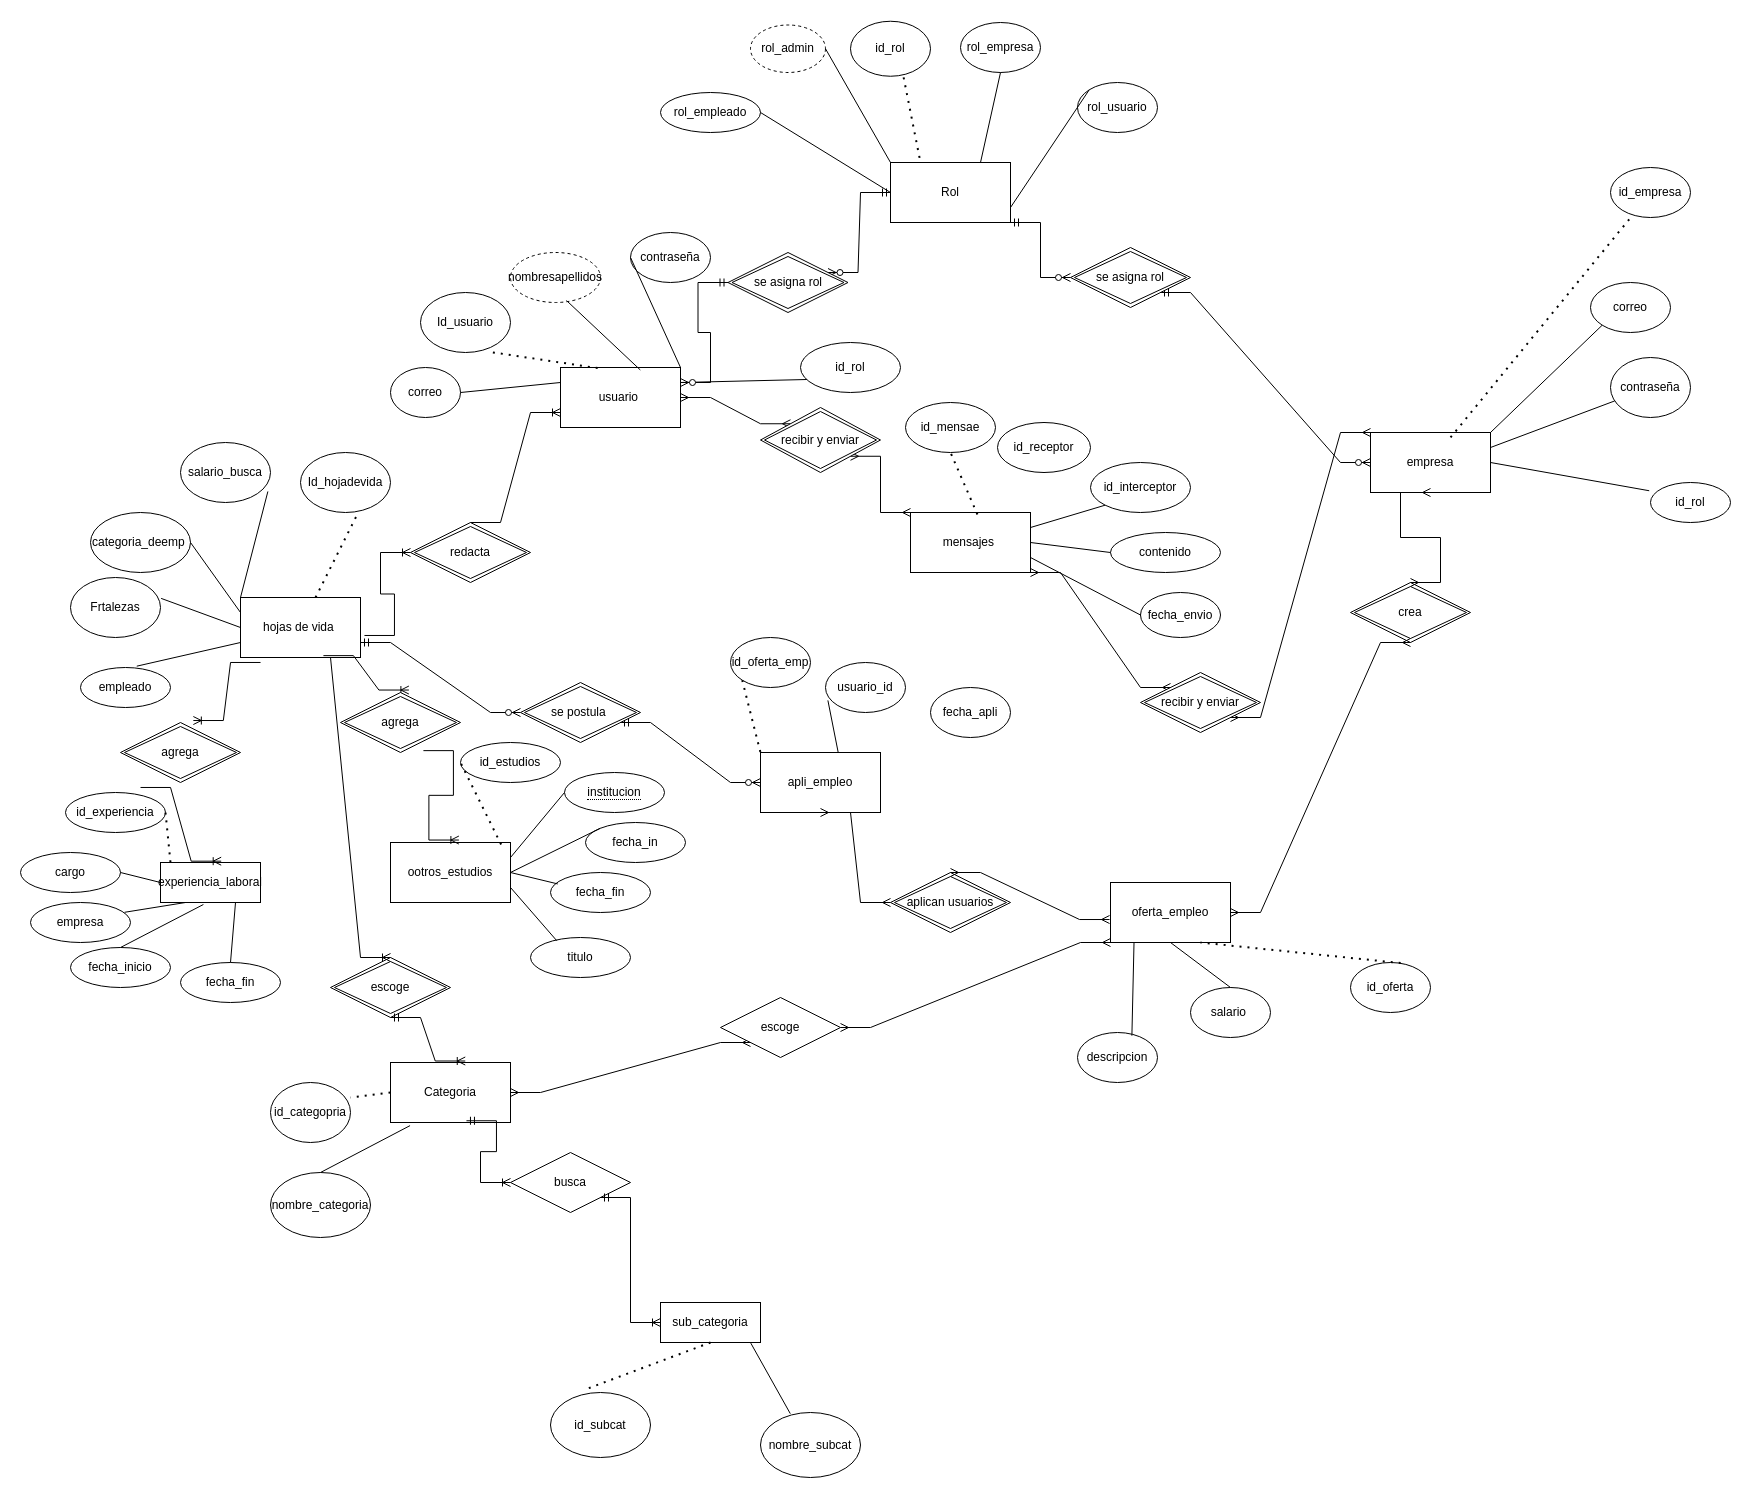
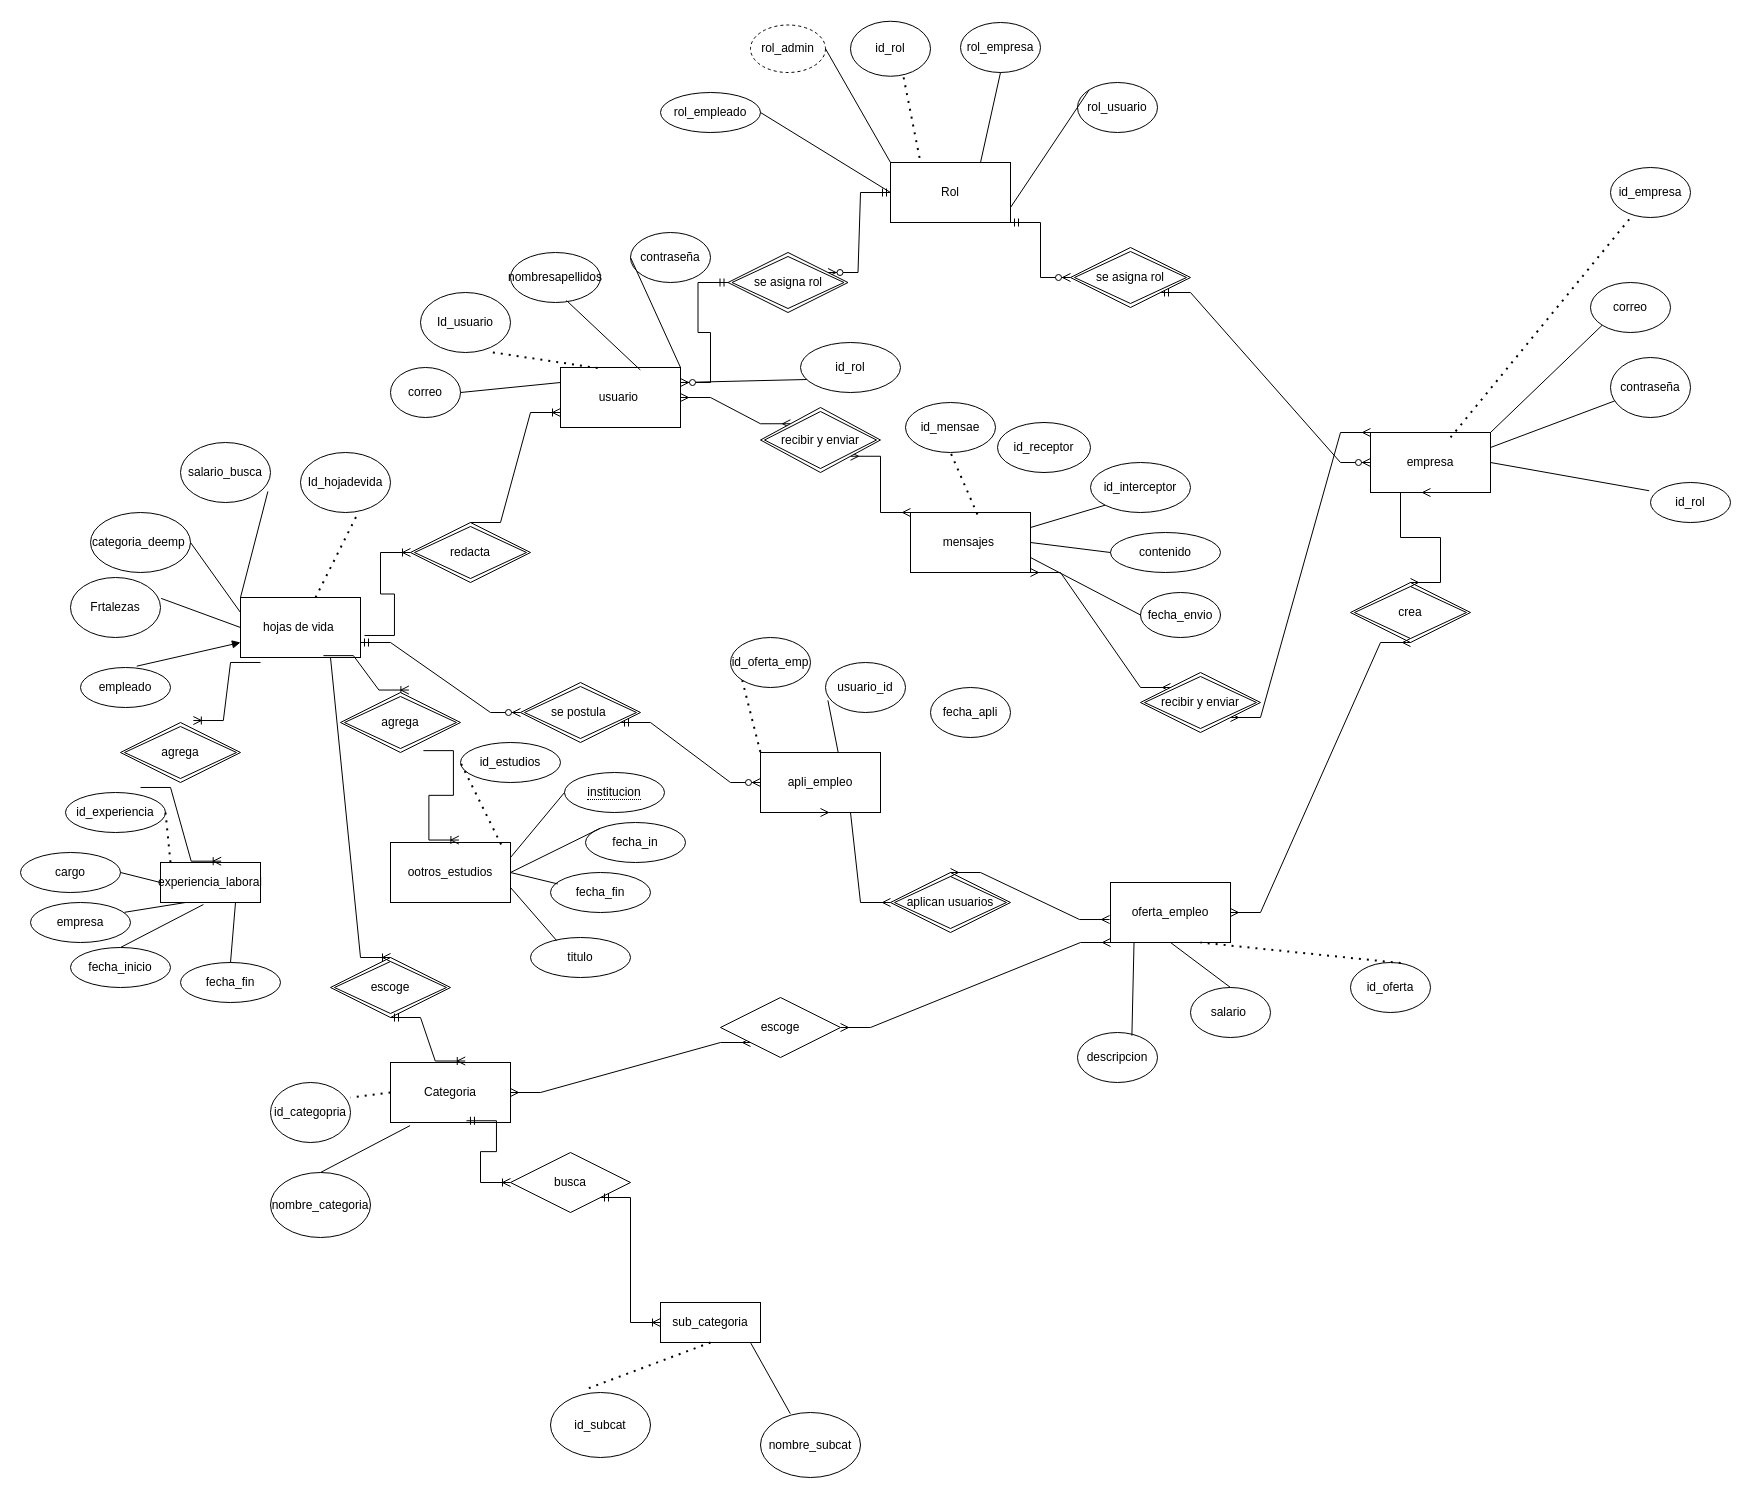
- <mxCell id="4" value="nombresapellidos" style="ellipse;whiteSpace=wrap;html=1;dashed=1;" vertex="1" parent="1"><mxGeometry x="510" y="252" width="90" height="50" as="geometry" /></mxCell>
+ <mxCell id="4" value="nombresapellidos" style="ellipse;whiteSpace=wrap;html=1;" vertex="1" parent="1"><mxGeometry x="510" y="252" width="90" height="50" as="geometry" /></mxCell>
- <mxCell id="103" value="" style="endArrow=none;html=1;rounded=0;entryX=0;entryY=0.75;entryDx=0;entryDy=0;exitX=0.625;exitY=-0.033;exitDx=0;exitDy=0;exitPerimeter=0;" edge="1" parent="1" source="101" target="6"><mxGeometry width="50" height="50" relative="1" as="geometry"><mxPoint x="275" y="732" as="sourcePoint" /><mxPoint x="325" y="682" as="targetPoint" /></mxGeometry></mxCell>
+ <mxCell id="103" value="" style="endArrow=block;html=1;rounded=0;entryX=0;entryY=0.75;entryDx=0;entryDy=0;exitX=0.625;exitY=-0.033;exitDx=0;exitDy=0;exitPerimeter=0;" edge="1" parent="1" source="101" target="6"><mxGeometry width="50" height="50" relative="1" as="geometry"><mxPoint x="275" y="732" as="sourcePoint" /><mxPoint x="325" y="682" as="targetPoint" /></mxGeometry></mxCell>
